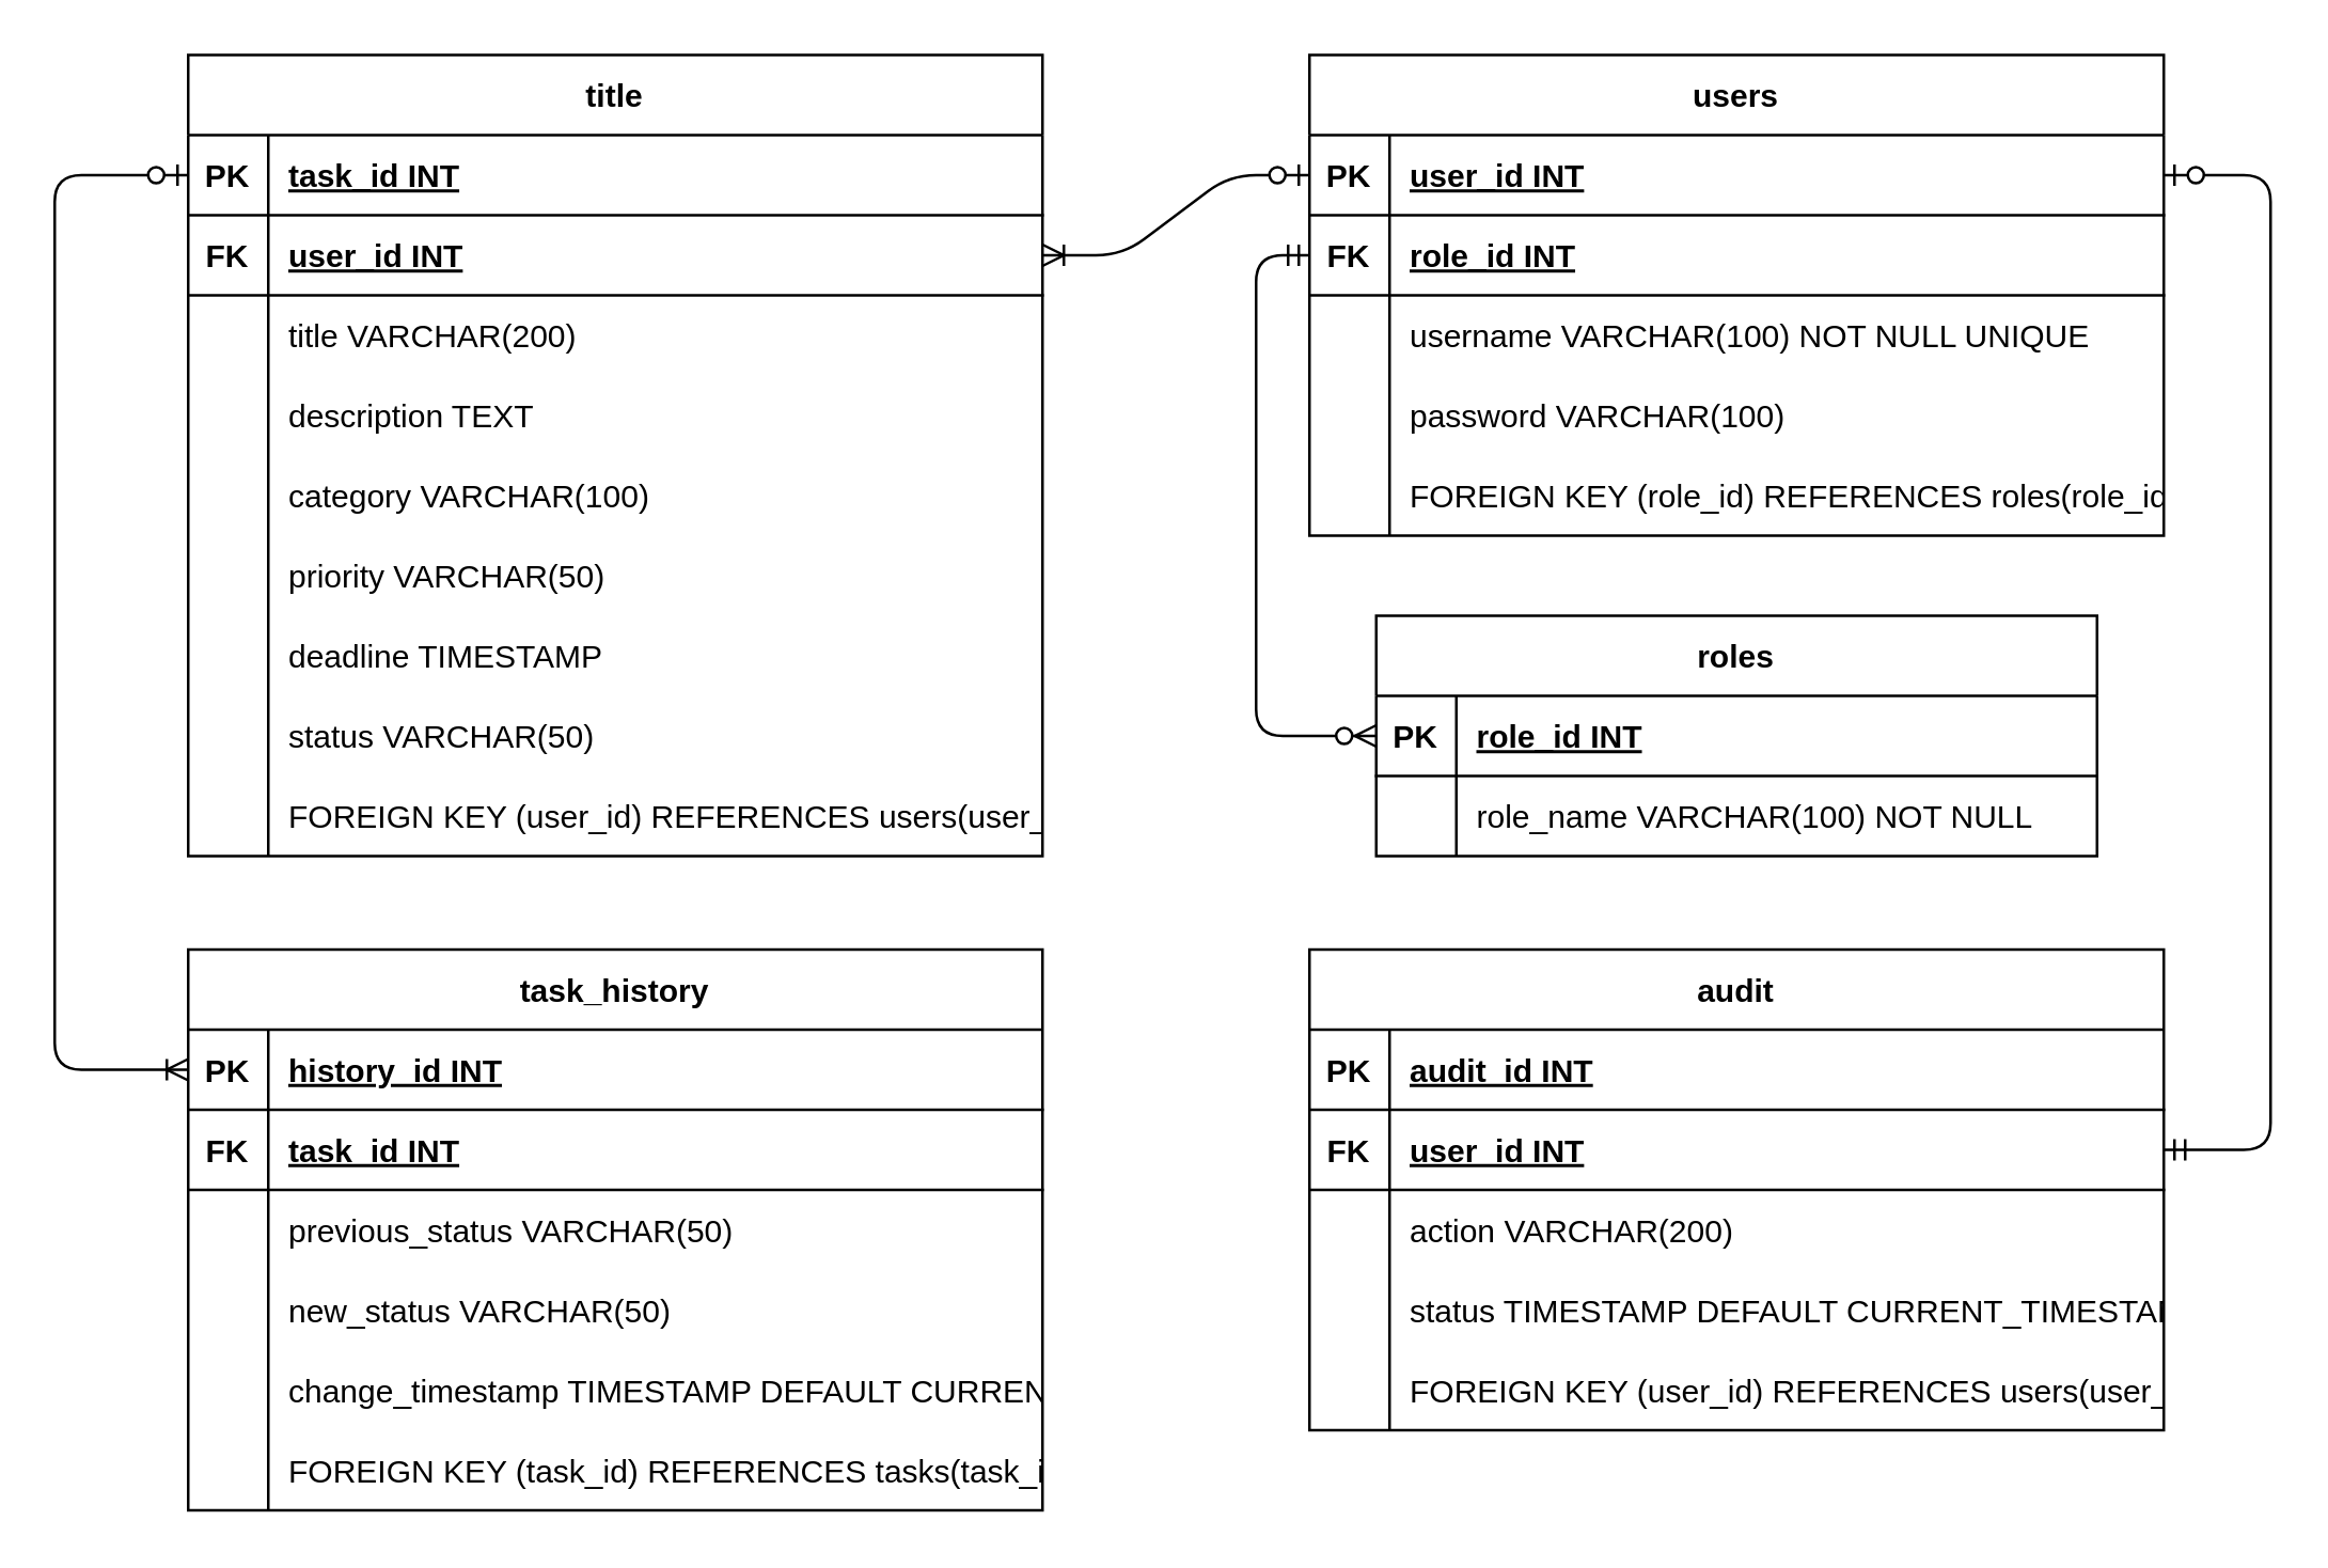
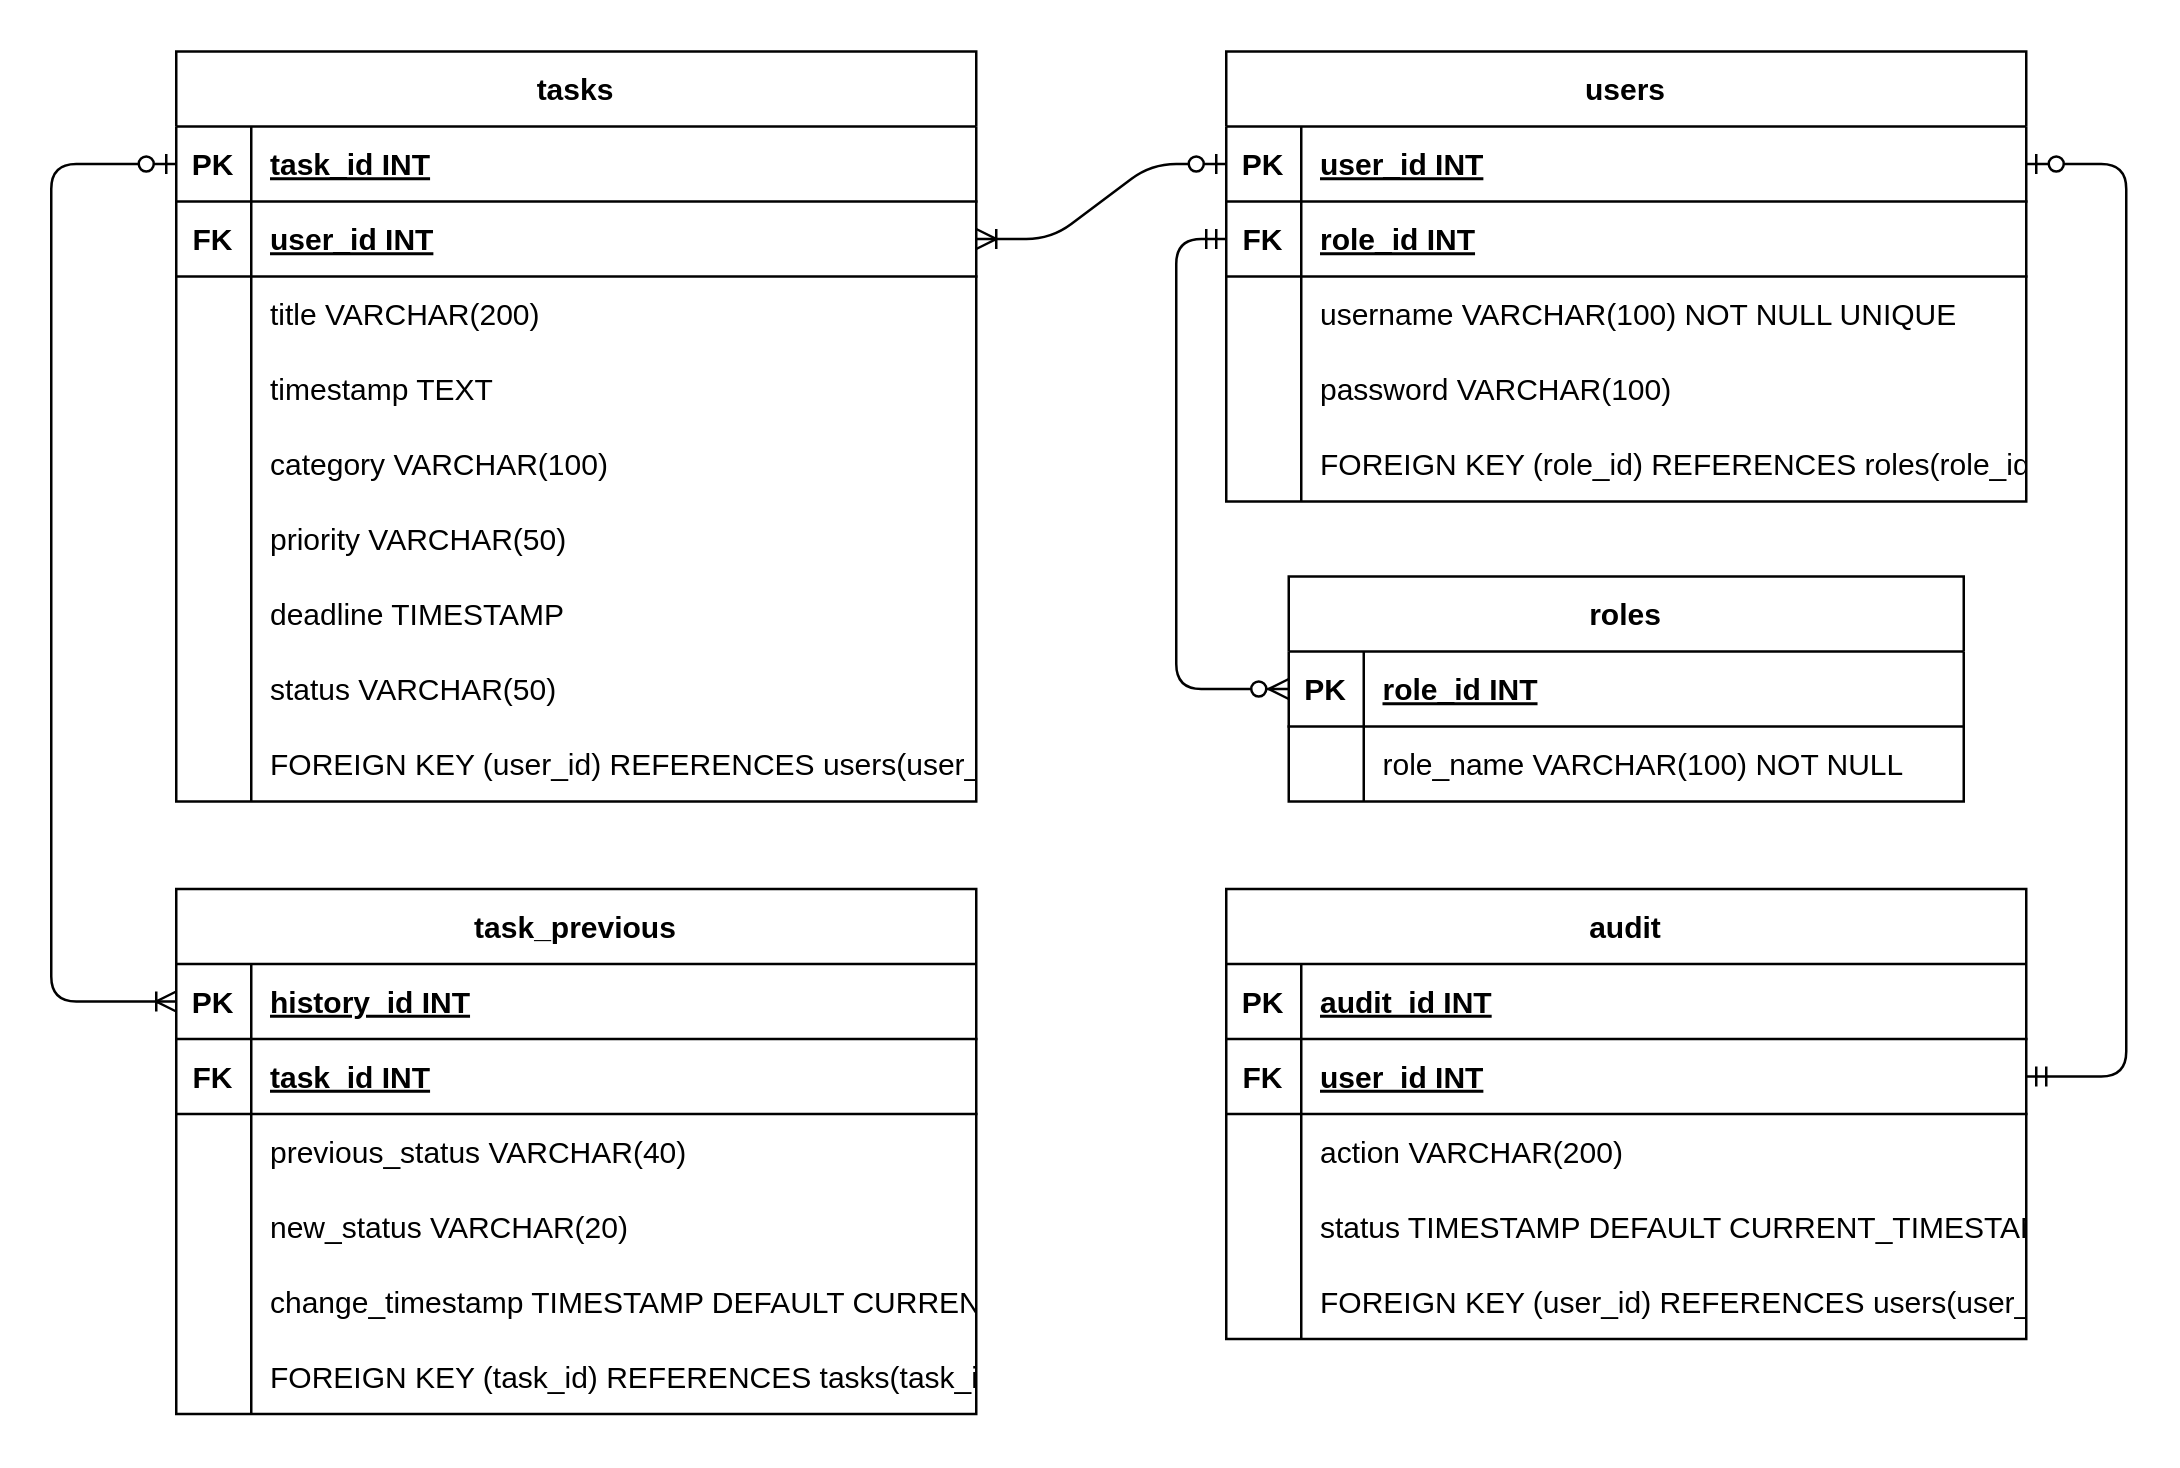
- <mxCell id="25" value="title" style="shape=table;startSize=30;container=1;collapsible=1;childLayout=tableLayout;fixedRows=1;rowLines=0;fontStyle=1;align=center;resizeLast=1;movable=0;resizable=0;rotatable=0;deletable=0;editable=0;locked=1;connectable=0;" parent="1" vertex="1"><mxGeometry x="70" y="20" width="320" height="300" as="geometry"><mxRectangle x="250" y="290" width="70" height="30" as="alternateBounds" /></mxGeometry></mxCell>
+ <mxCell id="25" value="tasks" style="shape=table;startSize=30;container=1;collapsible=1;childLayout=tableLayout;fixedRows=1;rowLines=0;fontStyle=1;align=center;resizeLast=1;movable=0;resizable=0;rotatable=0;deletable=0;editable=0;locked=1;connectable=0;" parent="1" vertex="1"><mxGeometry x="70" y="20" width="320" height="300" as="geometry"><mxRectangle x="250" y="290" width="70" height="30" as="alternateBounds" /></mxGeometry></mxCell>
- <mxCell id="37" value="description TEXT" style="shape=partialRectangle;overflow=hidden;connectable=0;fillColor=none;align=left;strokeColor=inherit;top=0;left=0;bottom=0;right=0;spacingLeft=6;movable=0;resizable=0;rotatable=0;deletable=0;editable=0;locked=1;" parent="35" vertex="1"><mxGeometry x="30" width="290" height="30" as="geometry"><mxRectangle width="290" height="30" as="alternateBounds" /></mxGeometry></mxCell>
+ <mxCell id="37" value="timestamp TEXT" style="shape=partialRectangle;overflow=hidden;connectable=0;fillColor=none;align=left;strokeColor=inherit;top=0;left=0;bottom=0;right=0;spacingLeft=6;movable=0;resizable=0;rotatable=0;deletable=0;editable=0;locked=1;" parent="35" vertex="1"><mxGeometry x="30" width="290" height="30" as="geometry"><mxRectangle width="290" height="30" as="alternateBounds" /></mxGeometry></mxCell>
- <mxCell id="69" value="task_history" style="shape=table;startSize=30;container=1;collapsible=1;childLayout=tableLayout;fixedRows=1;rowLines=0;fontStyle=1;align=center;resizeLast=1;movable=0;resizable=0;rotatable=0;deletable=0;editable=0;locked=1;connectable=0;" parent="1" vertex="1"><mxGeometry x="70" y="355" width="320" height="210" as="geometry" /></mxCell>
+ <mxCell id="69" value="task_previous" style="shape=table;startSize=30;container=1;collapsible=1;childLayout=tableLayout;fixedRows=1;rowLines=0;fontStyle=1;align=center;resizeLast=1;movable=0;resizable=0;rotatable=0;deletable=0;editable=0;locked=1;connectable=0;" parent="1" vertex="1"><mxGeometry x="70" y="355" width="320" height="210" as="geometry" /></mxCell>
- <mxCell id="78" value="previous_status VARCHAR(50)" style="shape=partialRectangle;overflow=hidden;connectable=0;fillColor=none;align=left;strokeColor=inherit;top=0;left=0;bottom=0;right=0;spacingLeft=6;movable=0;resizable=0;rotatable=0;deletable=0;editable=0;locked=1;" parent="76" vertex="1"><mxGeometry x="30" width="290" height="30" as="geometry"><mxRectangle width="290" height="30" as="alternateBounds" /></mxGeometry></mxCell>
+ <mxCell id="78" value="previous_status VARCHAR(40)" style="shape=partialRectangle;overflow=hidden;connectable=0;fillColor=none;align=left;strokeColor=inherit;top=0;left=0;bottom=0;right=0;spacingLeft=6;movable=0;resizable=0;rotatable=0;deletable=0;editable=0;locked=1;" parent="76" vertex="1"><mxGeometry x="30" width="290" height="30" as="geometry"><mxRectangle width="290" height="30" as="alternateBounds" /></mxGeometry></mxCell>
- <mxCell id="81" value="new_status VARCHAR(50)" style="shape=partialRectangle;overflow=hidden;connectable=0;fillColor=none;align=left;strokeColor=inherit;top=0;left=0;bottom=0;right=0;spacingLeft=6;movable=0;resizable=0;rotatable=0;deletable=0;editable=0;locked=1;" parent="79" vertex="1"><mxGeometry x="30" width="290" height="30" as="geometry"><mxRectangle width="290" height="30" as="alternateBounds" /></mxGeometry></mxCell>
+ <mxCell id="81" value="new_status VARCHAR(20)" style="shape=partialRectangle;overflow=hidden;connectable=0;fillColor=none;align=left;strokeColor=inherit;top=0;left=0;bottom=0;right=0;spacingLeft=6;movable=0;resizable=0;rotatable=0;deletable=0;editable=0;locked=1;" parent="79" vertex="1"><mxGeometry x="30" width="290" height="30" as="geometry"><mxRectangle width="290" height="30" as="alternateBounds" /></mxGeometry></mxCell>
